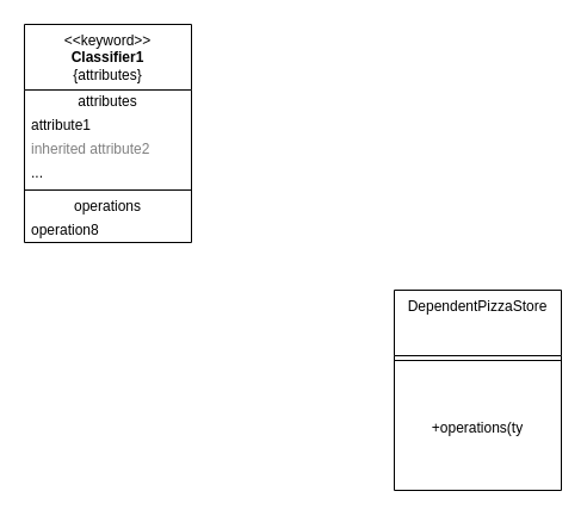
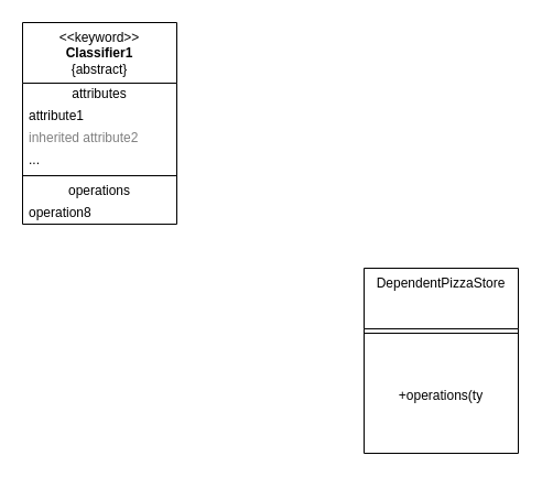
- <mxCell id="5" value="&amp;lt;&amp;lt;keyword&amp;gt;&amp;gt;&lt;br&gt;&lt;b&gt;Classifier1&lt;/b&gt;&lt;br&gt;{attributes}" style="swimlane;fontStyle=0;align=center;verticalAlign=top;childLayout=stackLayout;horizontal=1;startSize=55;horizontalStack=0;resizeParent=1;resizeParentMax=0;resizeLast=0;collapsible=0;marginBottom=0;html=1;whiteSpace=wrap;fillColor=none;" vertex="1" parent="1"><mxGeometry x="20" y="20" width="140" height="183" as="geometry" /></mxCell>
+ <mxCell id="5" value="&amp;lt;&amp;lt;keyword&amp;gt;&amp;gt;&lt;br&gt;&lt;b&gt;Classifier1&lt;/b&gt;&lt;br&gt;{abstract}" style="swimlane;fontStyle=0;align=center;verticalAlign=top;childLayout=stackLayout;horizontal=1;startSize=55;horizontalStack=0;resizeParent=1;resizeParentMax=0;resizeLast=0;collapsible=0;marginBottom=0;html=1;whiteSpace=wrap;fillColor=none;" vertex="1" parent="1"><mxGeometry x="20" y="20" width="140" height="183" as="geometry" /></mxCell>
